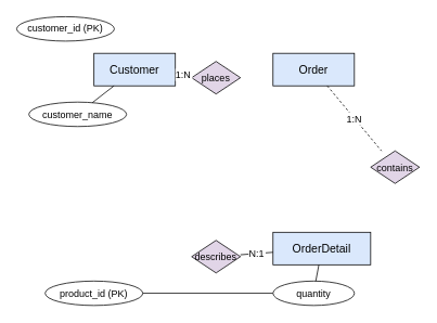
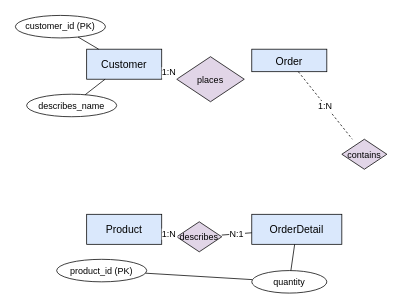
+ <mxCell id="11" edge="1" source="9" target="2" style="endArrow=none;" parent="1"><mxGeometry relative="1" as="geometry" /></mxCell>
- <mxCell id="3" value="Order" style="shape=rectangle;fillColor=#dae8fc;fontSize=14;" vertex="1" parent="1"><mxGeometry x="335" y="65" width="100" height="40" as="geometry" /></mxCell>
+ <mxCell id="3" value="Order" style="shape=rectangle;fillColor=#dae8fc;fontSize=14;" vertex="1" parent="1"><mxGeometry x="335" y="65" width="100" height="30" as="geometry" /></mxCell>
- <mxCell id="6" value="places" style="shape=rhombus;fillColor=#e1d5e7;fontSize=12;" vertex="1" parent="1"><mxGeometry x="235" y="75" width="60" height="40" as="geometry" /></mxCell>
+ <mxCell id="6" value="places" style="shape=rhombus;fillColor=#e1d5e7;fontSize=12;" vertex="1" parent="1"><mxGeometry x="235" y="75" width="90" height="60" as="geometry" /></mxCell>
- <mxCell id="10" value="customer_name" style="ellipse;" vertex="1" parent="1"><mxGeometry x="35" y="125" width="120" height="30" as="geometry" /></mxCell>
+ <mxCell id="10" value="describes_name" style="ellipse;" vertex="1" parent="1"><mxGeometry x="35" y="125" width="120" height="30" as="geometry" /></mxCell>
+ <mxCell id="4" value="Product" style="shape=rectangle;fillColor=#dae8fc;fontSize=14;" vertex="1" parent="1"><mxGeometry x="115" y="285" width="100" height="40" as="geometry" /></mxCell>
+ <mxCell id="20" value="1:N" edge="1" parent="1" source="4" target="8" style="endArrow=none;fontSize=12;"><mxGeometry relative="1" as="geometry" /></mxCell>
- <mxCell id="13" value="product_id (PK)" style="ellipse;" vertex="1" parent="1"><mxGeometry x="55" y="345" width="120" height="30" as="geometry" /></mxCell>
+ <mxCell id="13" value="product_id (PK)" style="ellipse;" vertex="1" parent="1"><mxGeometry x="75" y="345" width="120" height="30" as="geometry" /></mxCell>
- <mxCell id="15" value="quantity" style="ellipse;" vertex="1" parent="1"><mxGeometry x="335" y="345" width="100" height="30" as="geometry" /></mxCell>
+ <mxCell id="15" value="quantity" style="ellipse;" vertex="1" parent="1"><mxGeometry x="335" y="360" width="100" height="30" as="geometry" /></mxCell>
